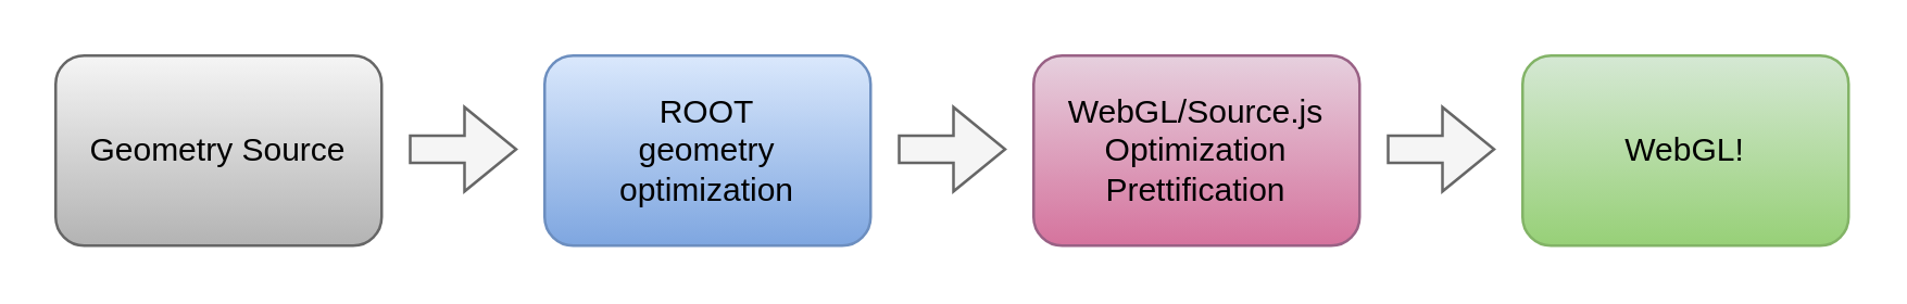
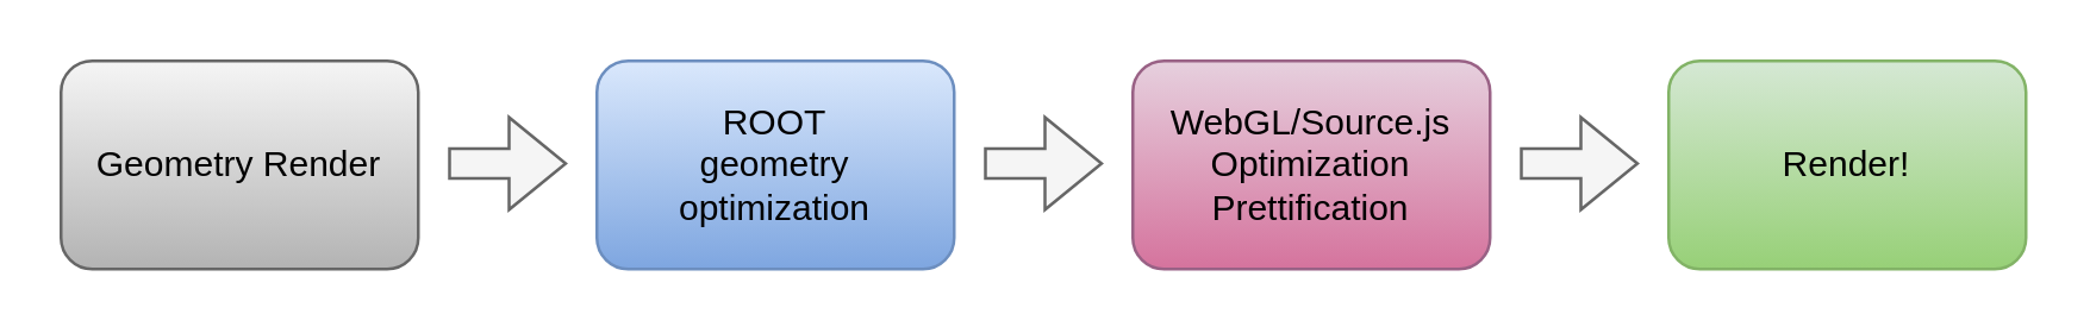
- <mxCell id="2" value="Geometry Source" style="rounded=1;whiteSpace=wrap;html=1;fillColor=#f5f5f5;strokeColor=#666666;gradientColor=#b3b3b3;" vertex="1" parent="1"><mxGeometry width="120" height="70" as="geometry" x="20" y="20" /></mxCell>
+ <mxCell id="2" value="Geometry Render" style="rounded=1;whiteSpace=wrap;html=1;fillColor=#f5f5f5;strokeColor=#666666;gradientColor=#b3b3b3;" vertex="1" parent="1"><mxGeometry width="120" height="70" as="geometry" x="20" y="20" /></mxCell>
- <mxCell id="8" value="WebGL!" style="rounded=1;whiteSpace=wrap;html=1;fillColor=#d5e8d4;strokeColor=#82b366;gradientColor=#97d077;" vertex="1" parent="1"><mxGeometry x="560" width="120" height="70" as="geometry" y="20" /></mxCell>
+ <mxCell id="8" value="Render!" style="rounded=1;whiteSpace=wrap;html=1;fillColor=#d5e8d4;strokeColor=#82b366;gradientColor=#97d077;" vertex="1" parent="1"><mxGeometry x="560" width="120" height="70" as="geometry" y="20" /></mxCell>
